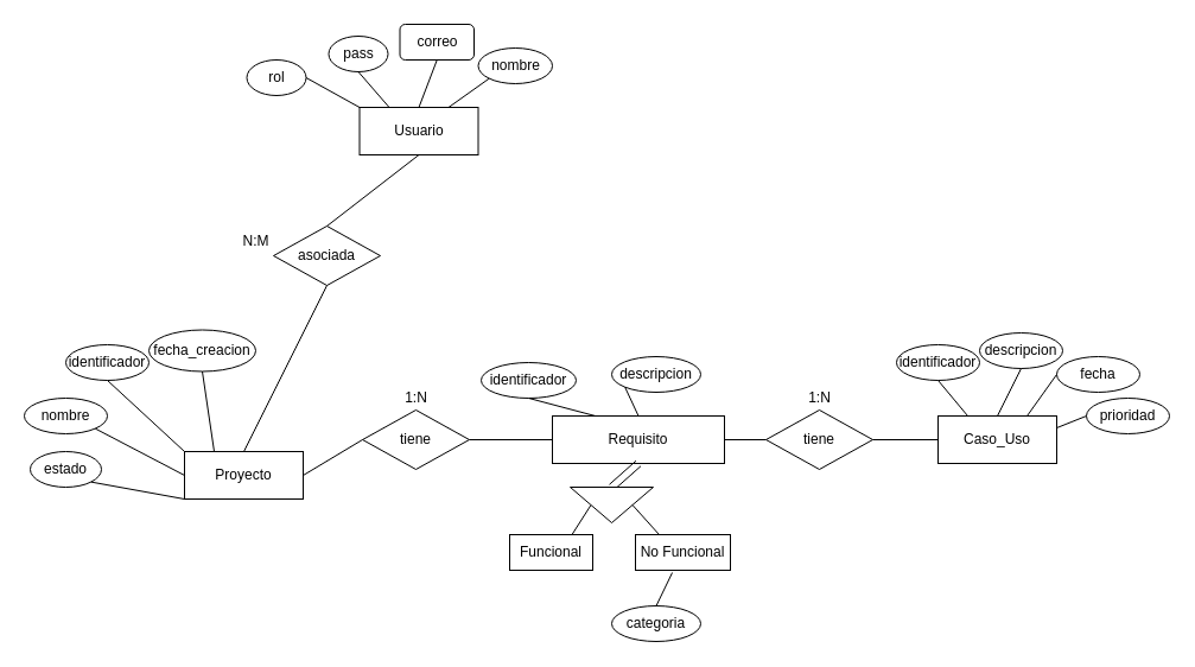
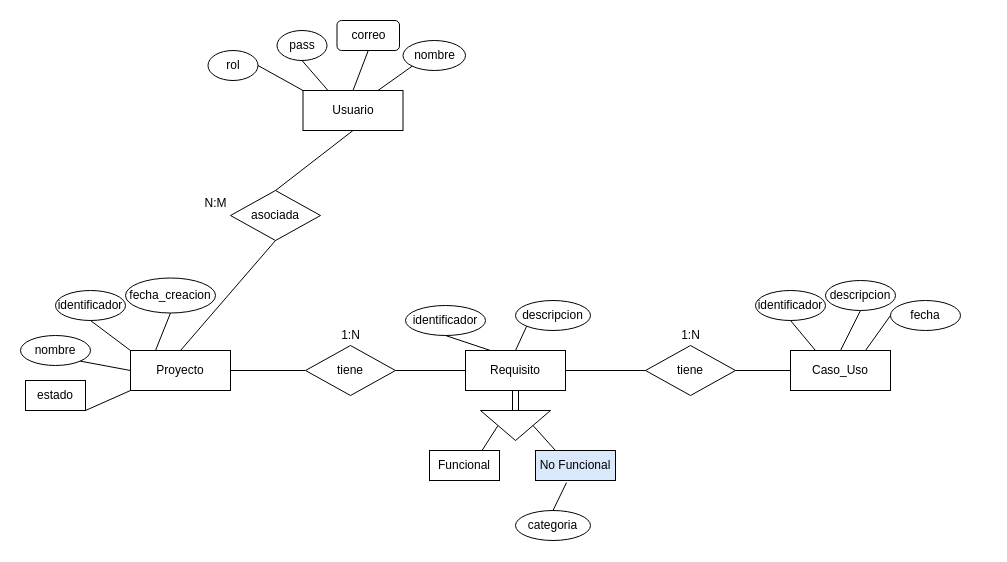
- <mxCell id="36" value="prioridad" style="ellipse;whiteSpace=wrap;html=1;align=center;" vertex="1" parent="1"><mxGeometry x="915" y="335" width="70" height="30" as="geometry" /></mxCell>
- <mxCell id="37" value="" style="endArrow=none;html=1;rounded=0;exitX=0;exitY=0.5;exitDx=0;exitDy=0;entryX=1;entryY=0.25;entryDx=0;entryDy=0;" edge="1" parent="1" source="36" target="3"><mxGeometry relative="1" as="geometry"><mxPoint x="985" y="350" as="sourcePoint" /><mxPoint x="1145" y="350" as="targetPoint" /></mxGeometry></mxCell>
- <mxCell id="5" value="Requisito" style="whiteSpace=wrap;html=1;align=center;" vertex="1" parent="1"><mxGeometry x="465" y="350" width="145" height="40" as="geometry" /></mxCell>
+ <mxCell id="5" value="Requisito" style="whiteSpace=wrap;html=1;align=center;" vertex="1" parent="1"><mxGeometry x="465" y="350" width="100" height="40" as="geometry" /></mxCell>
- <mxCell id="9" value="estado" style="ellipse;whiteSpace=wrap;html=1;align=center;" vertex="1" parent="1"><mxGeometry x="25" y="380" width="60" height="30" as="geometry" /></mxCell>
+ <mxCell id="9" value="estado" style="whiteSpace=wrap;html=1;align=center;rounded=0;" vertex="1" parent="1"><mxGeometry x="25" y="380" width="60" height="30" as="geometry" /></mxCell>
- <mxCell id="2" value="Proyecto" style="whiteSpace=wrap;html=1;align=center;" vertex="1" parent="1"><mxGeometry x="155" y="380" width="100" height="40" as="geometry" /></mxCell>
+ <mxCell id="2" value="Proyecto" style="whiteSpace=wrap;html=1;align=center;" vertex="1" parent="1"><mxGeometry x="130" y="350" width="100" height="40" as="geometry" /></mxCell>
- <mxCell id="4" value="No Funcional" style="whiteSpace=wrap;html=1;align=center;" vertex="1" parent="1"><mxGeometry x="535" y="450" width="80" height="30" as="geometry" /></mxCell>
+ <mxCell id="4" value="No Funcional" style="whiteSpace=wrap;html=1;align=center;fillColor=#dae8fc;" vertex="1" parent="1"><mxGeometry x="535" y="450" width="80" height="30" as="geometry" /></mxCell>
